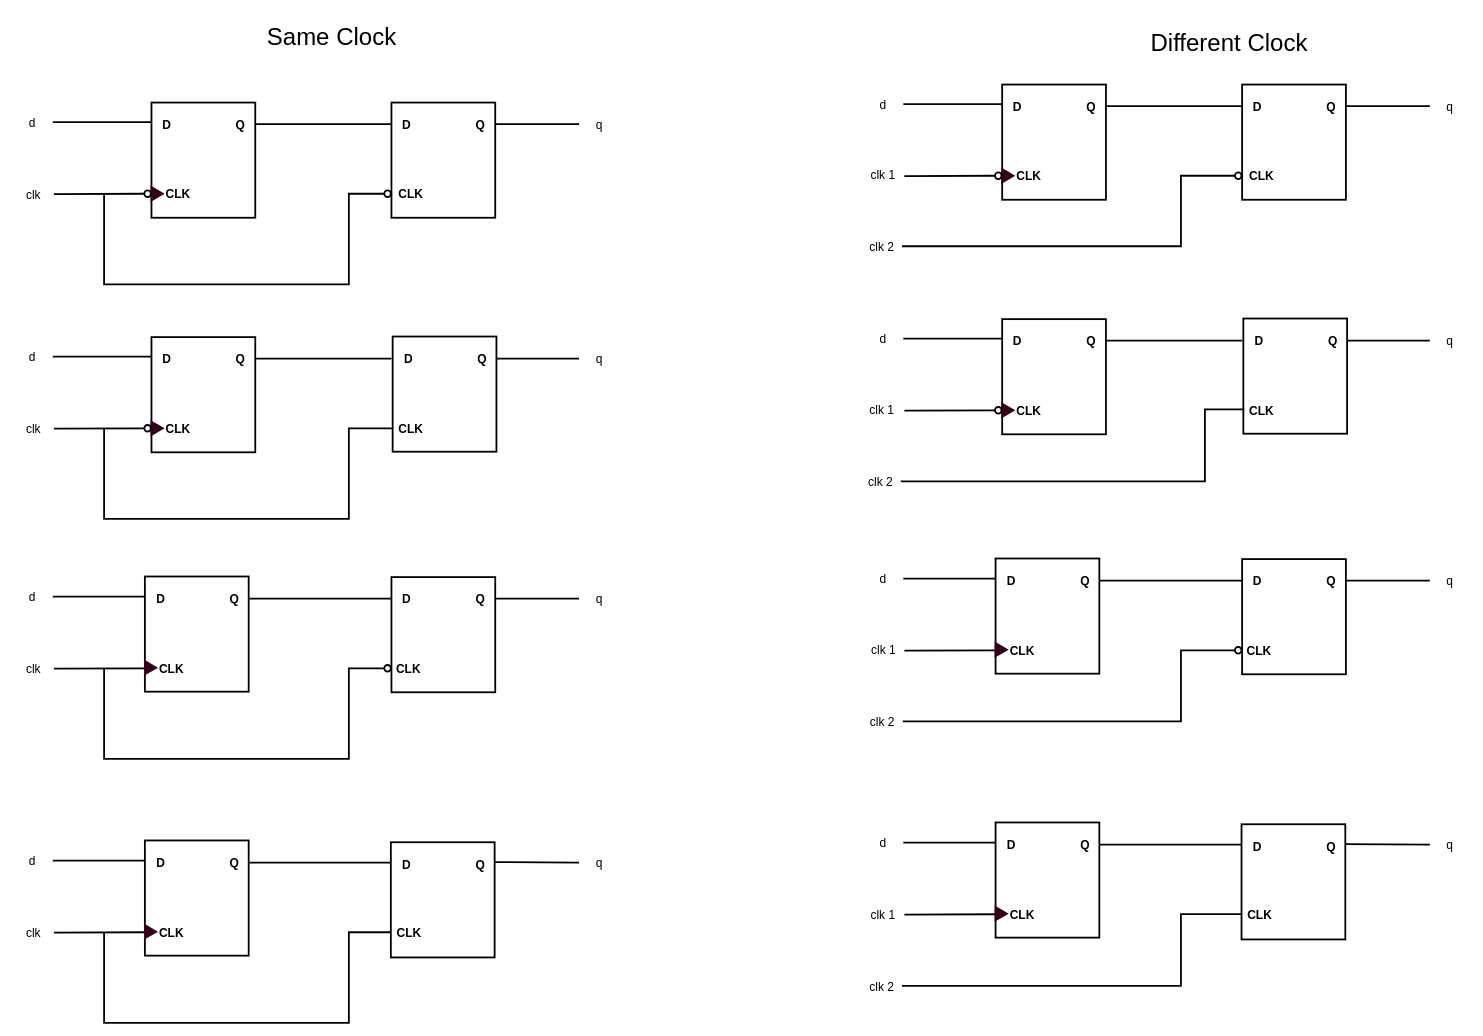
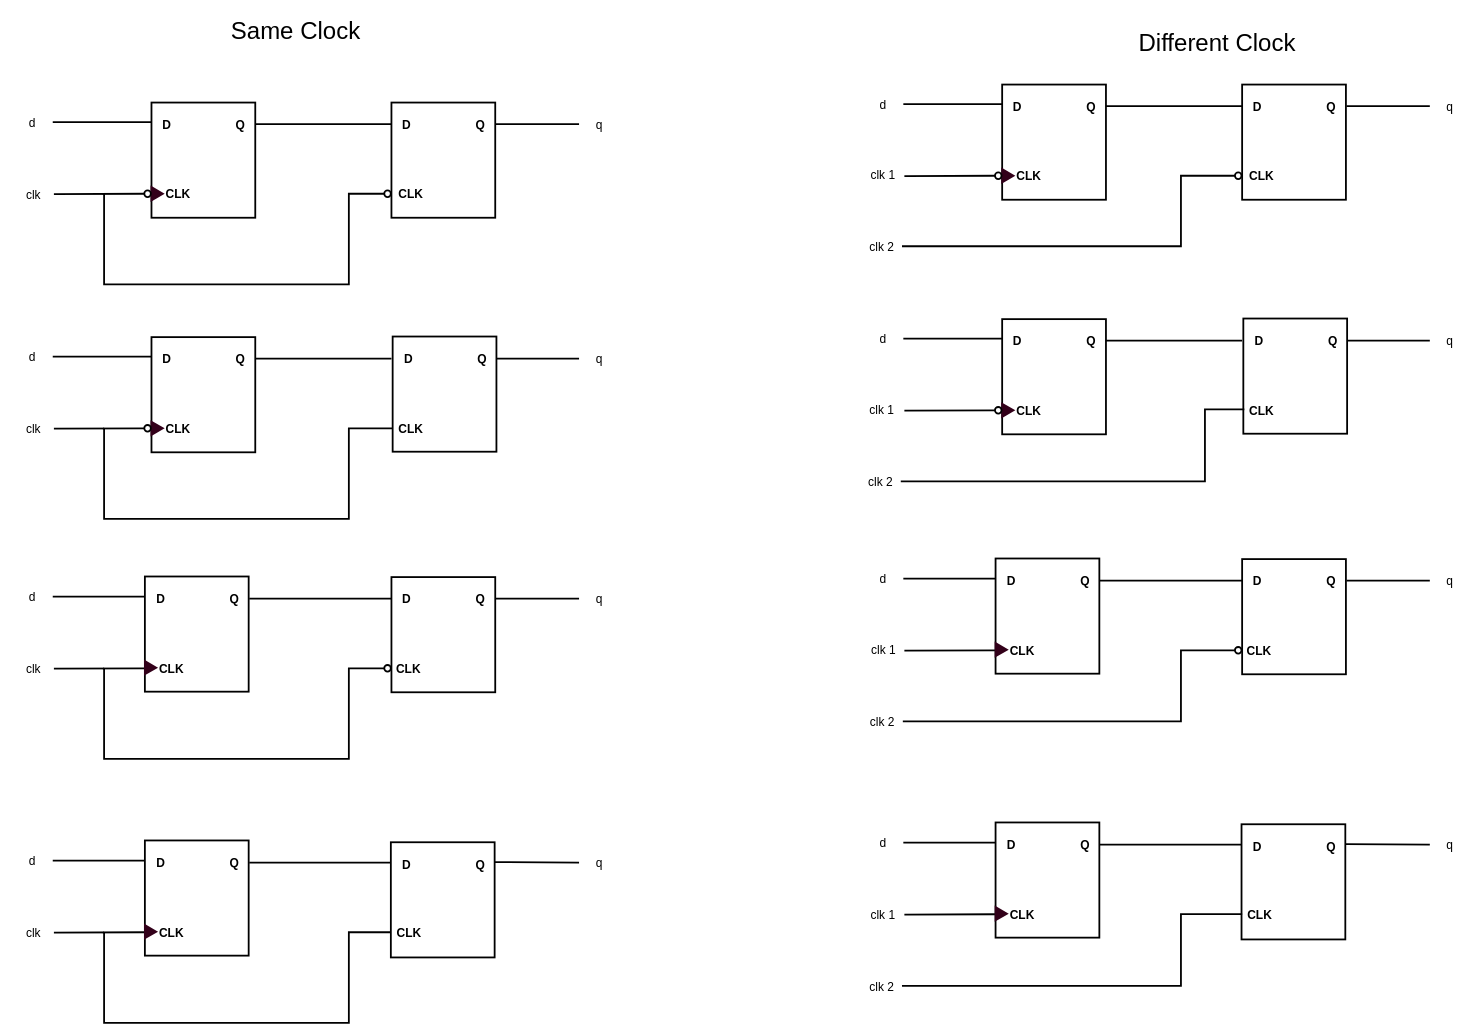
- <mxCell id="150" value="&lt;font style=&quot;font-size: 40px;&quot;&gt;Same Clock&lt;/font&gt;" style="text;html=1;align=center;verticalAlign=middle;resizable=0;points=[];autosize=1;strokeColor=none;fillColor=none;" vertex="1" parent="1"><mxGeometry x="432" y="30" width="240" height="60" as="geometry" /></mxCell>
+ <mxCell id="150" value="&lt;font style=&quot;font-size: 40px;&quot;&gt;Same Clock&lt;/font&gt;" style="text;html=1;align=center;verticalAlign=middle;resizable=0;points=[];autosize=1;strokeColor=none;fillColor=none;" vertex="1" parent="1"><mxGeometry x="372" y="20" width="240" height="60" as="geometry" /></mxCell>
- <mxCell id="151" value="&lt;font style=&quot;font-size: 40px;&quot;&gt;Different Clock&lt;/font&gt;" style="text;html=1;align=center;verticalAlign=middle;resizable=0;points=[];autosize=1;strokeColor=none;fillColor=none;" vertex="1" parent="1"><mxGeometry x="1903" y="40" width="290" height="60" as="geometry" /></mxCell>
+ <mxCell id="151" value="&lt;font style=&quot;font-size: 40px;&quot;&gt;Different Clock&lt;/font&gt;" style="text;html=1;align=center;verticalAlign=middle;resizable=0;points=[];autosize=1;strokeColor=none;fillColor=none;" vertex="1" parent="1"><mxGeometry x="1883" y="40" width="290" height="60" as="geometry" /></mxCell>
